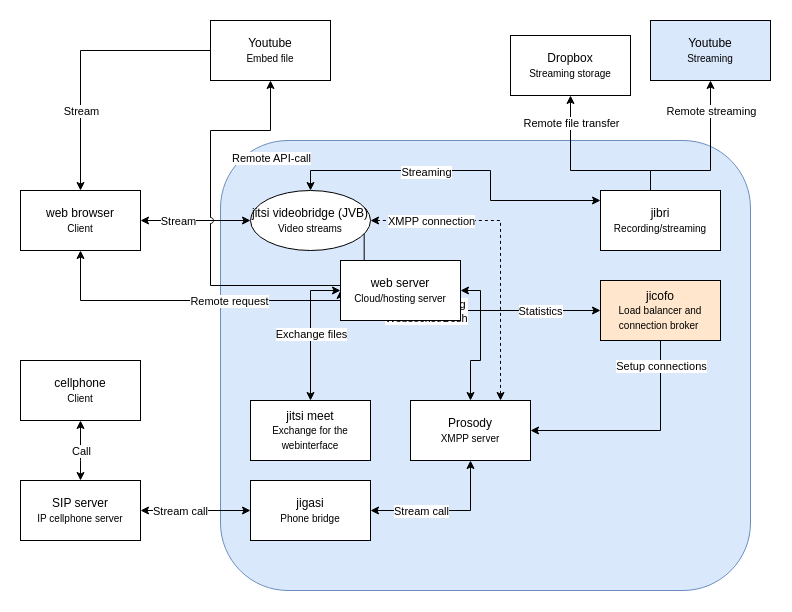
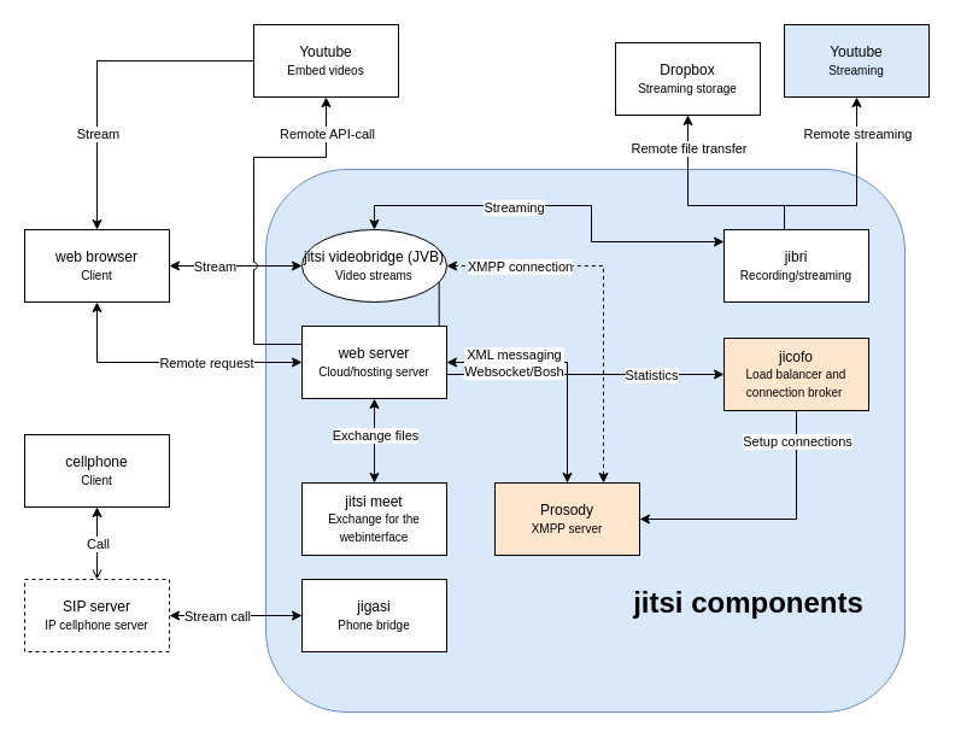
- <mxCell id="44" value="Youtube&lt;br style=&quot;font-size: 7px&quot;&gt;&lt;font size=&quot;1&quot;&gt;Embed file&lt;/font&gt;" style="rounded=0;whiteSpace=wrap;html=1;" parent="1" vertex="1"><mxGeometry x="210" y="20" width="120" height="60" as="geometry" /></mxCell>
+ <mxCell id="44" value="Youtube&lt;br style=&quot;font-size: 7px&quot;&gt;&lt;font size=&quot;1&quot;&gt;Embed videos&lt;/font&gt;" style="rounded=0;whiteSpace=wrap;html=1;" parent="1" vertex="1"><mxGeometry x="210" y="20" width="120" height="60" as="geometry" /></mxCell>
- <mxCell id="40" value="web server&lt;br style=&quot;font-size: 10px&quot;&gt;&lt;font size=&quot;1&quot;&gt;Cloud/hosting server&lt;/font&gt;" style="rounded=0;whiteSpace=wrap;html=1;" parent="1" vertex="1"><mxGeometry x="340" y="260" width="120" height="60" as="geometry" /></mxCell>
+ <mxCell id="40" value="web server&lt;br style=&quot;font-size: 10px&quot;&gt;&lt;font size=&quot;1&quot;&gt;Cloud/hosting server&lt;/font&gt;" style="rounded=0;whiteSpace=wrap;html=1;" parent="1" vertex="1"><mxGeometry x="250" y="270" width="120" height="60" as="geometry" /></mxCell>
- <mxCell id="29" value="Prosody&lt;br style=&quot;font-size: 10px&quot;&gt;&lt;font size=&quot;1&quot;&gt;XMPP server&lt;/font&gt;" style="rounded=0;whiteSpace=wrap;html=1;" parent="1" vertex="1"><mxGeometry x="410" y="400" width="120" height="60" as="geometry" /></mxCell>
+ <mxCell id="29" value="Prosody&lt;br style=&quot;font-size: 10px&quot;&gt;&lt;font size=&quot;1&quot;&gt;XMPP server&lt;/font&gt;" style="rounded=0;whiteSpace=wrap;html=1;fillColor=#ffe6cc;" parent="1" vertex="1"><mxGeometry x="410" y="400" width="120" height="60" as="geometry" /></mxCell>
- <mxCell id="35" value="" style="edgeStyle=orthogonalEdgeStyle;rounded=0;orthogonalLoop=1;jettySize=auto;html=1;startArrow=classic;startFill=1;" parent="1" source="37" target="23" edge="1"><mxGeometry relative="1" as="geometry"><Array as="points"><mxPoint x="80" y="460" /><mxPoint x="80" y="460" /></Array></mxGeometry></mxCell>
+ <mxCell id="35" value="" style="edgeStyle=orthogonalEdgeStyle;rounded=0;orthogonalLoop=1;jettySize=auto;html=1;startArrow=classic;startFill=1;endArrow=open;" parent="1" source="37" target="23" edge="1"><mxGeometry relative="1" as="geometry"><Array as="points"><mxPoint x="80" y="460" /><mxPoint x="80" y="460" /></Array></mxGeometry></mxCell>
+ <mxCell id="41" value="jitsi components" style="text;strokeColor=none;fillColor=none;html=1;fontSize=24;fontStyle=1;verticalAlign=middle;align=center;" parent="1" vertex="1"><mxGeometry x="510" y="480" width="220" height="40" as="geometry" /></mxCell>
- <mxCell id="23" value="SIP server&lt;br style=&quot;font-size: 10px&quot;&gt;&lt;font size=&quot;1&quot;&gt;IP cellphone server&lt;/font&gt;" style="rounded=0;whiteSpace=wrap;html=1;" parent="1" vertex="1"><mxGeometry x="20" y="480" width="120" height="60" as="geometry" /></mxCell>
+ <mxCell id="23" value="SIP server&lt;br style=&quot;font-size: 10px&quot;&gt;&lt;font size=&quot;1&quot;&gt;IP cellphone server&lt;/font&gt;" style="rounded=0;whiteSpace=wrap;html=1;dashed=1;" parent="1" vertex="1"><mxGeometry x="20" y="480" width="120" height="60" as="geometry" /></mxCell>
- <mxCell id="24" value="" style="edgeStyle=orthogonalEdgeStyle;rounded=0;orthogonalLoop=1;jettySize=auto;html=1;startArrow=classic;startFill=1;" parent="1" source="26" target="29" edge="1"><mxGeometry relative="1" as="geometry" /></mxCell>
- <mxCell id="25" value="Stream call" style="edgeLabel;html=1;align=center;verticalAlign=middle;resizable=0;points=[];" parent="24" vertex="1" connectable="0"><mxGeometry x="-0.108" y="-1" relative="1" as="geometry"><mxPoint x="-16.67" y="-1" as="offset" /></mxGeometry></mxCell>
